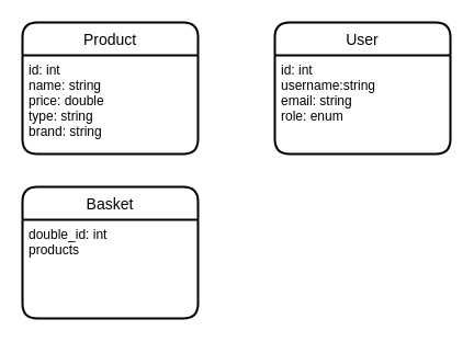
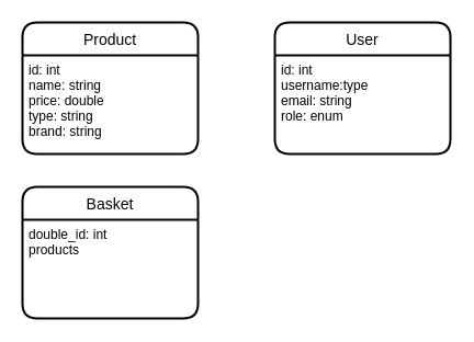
- <mxCell id="5" value="id: int&#10;username:string&#10;email: string&#10;role: enum" style="align=left;strokeColor=none;fillColor=none;spacingLeft=4;fontSize=12;verticalAlign=top;resizable=0;rotatable=0;part=1;" parent="4" vertex="1"><mxGeometry y="30" width="160" height="90" as="geometry" /></mxCell>
+ <mxCell id="5" value="id: int&#10;username:type&#10;email: string&#10;role: enum" style="align=left;strokeColor=none;fillColor=none;spacingLeft=4;fontSize=12;verticalAlign=top;resizable=0;rotatable=0;part=1;" parent="4" vertex="1"><mxGeometry y="30" width="160" height="90" as="geometry" /></mxCell>
